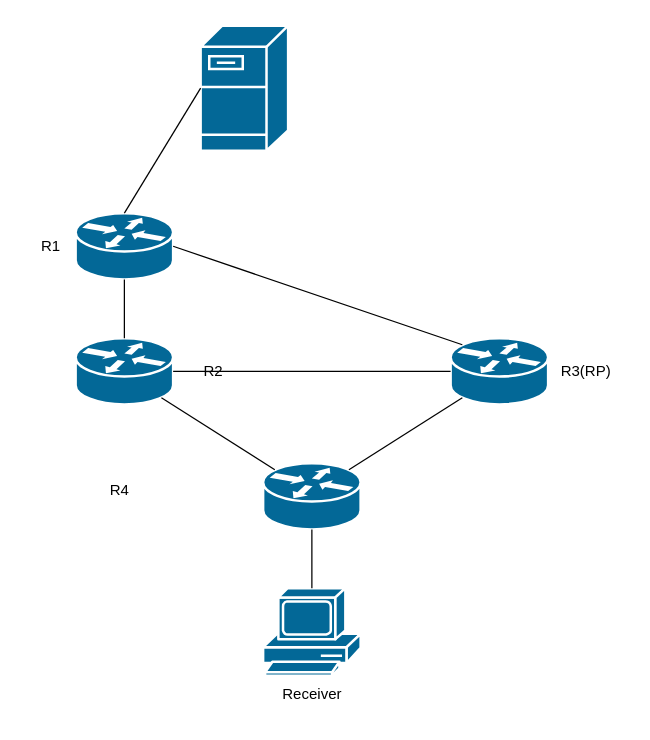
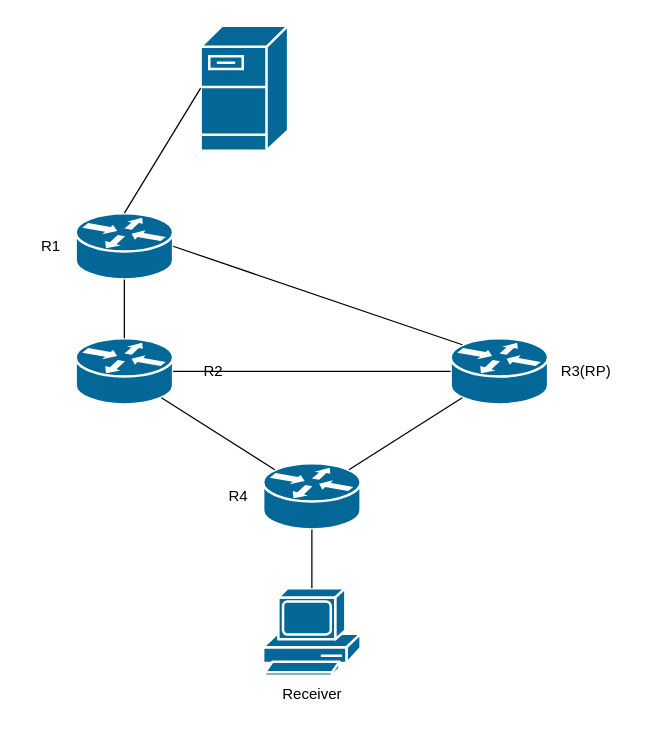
- <mxCell id="18" value="R4" style="text;html=1;align=center;verticalAlign=middle;resizable=0;points=[];autosize=1;strokeColor=none;fillColor=none;" vertex="1" parent="1"><mxGeometry x="75" y="376.5" width="40" height="30" as="geometry" /></mxCell>
+ <mxCell id="18" value="R4" style="text;html=1;align=center;verticalAlign=middle;resizable=0;points=[];autosize=1;strokeColor=none;fillColor=none;" vertex="1" parent="1"><mxGeometry x="170" y="381.5" width="40" height="30" as="geometry" /></mxCell>
